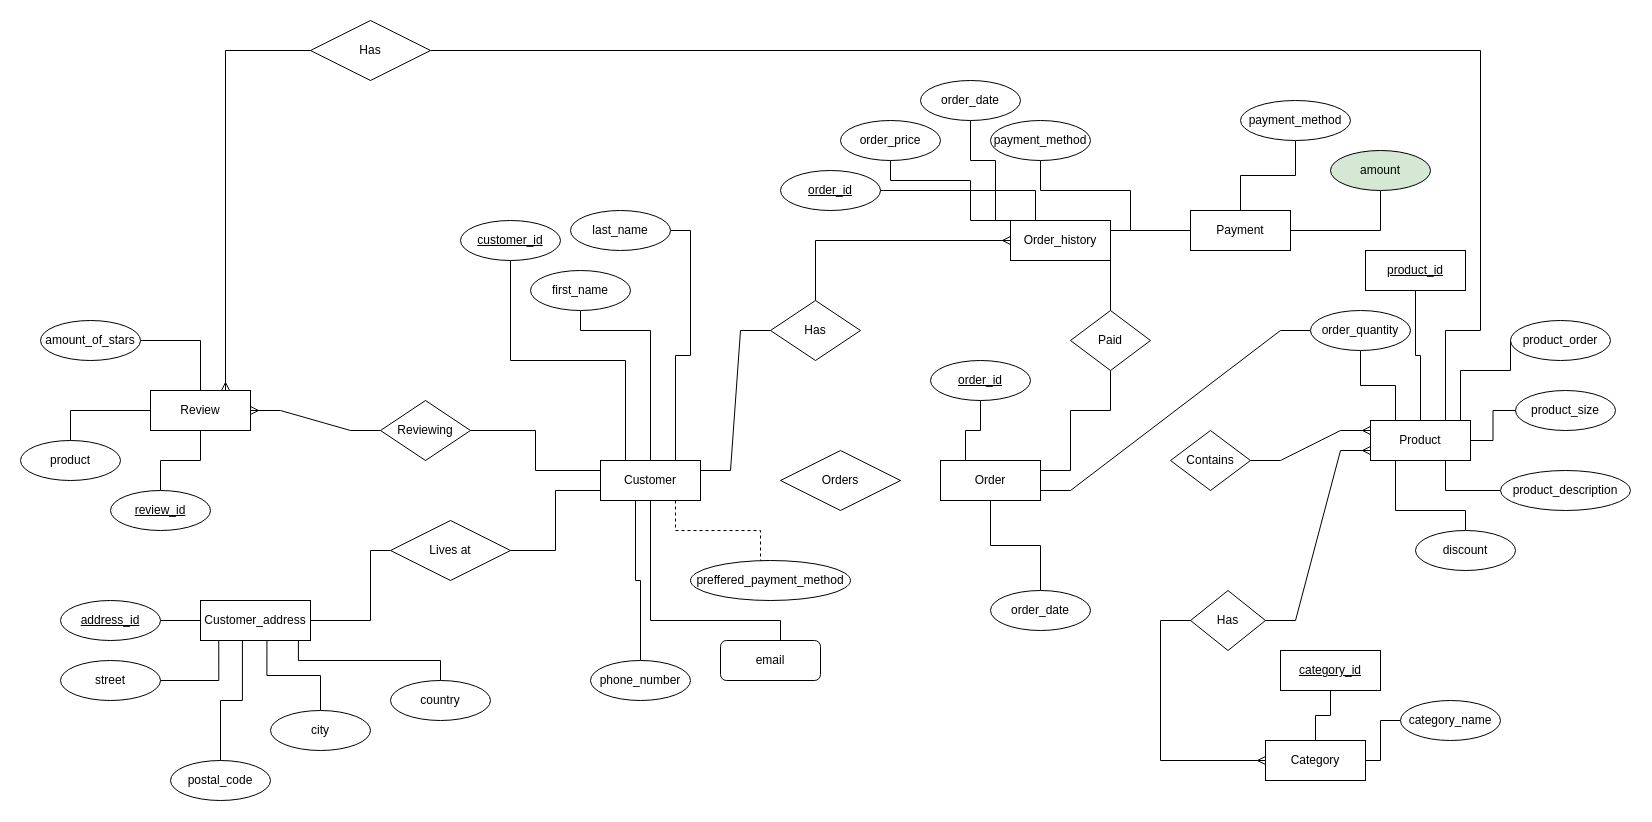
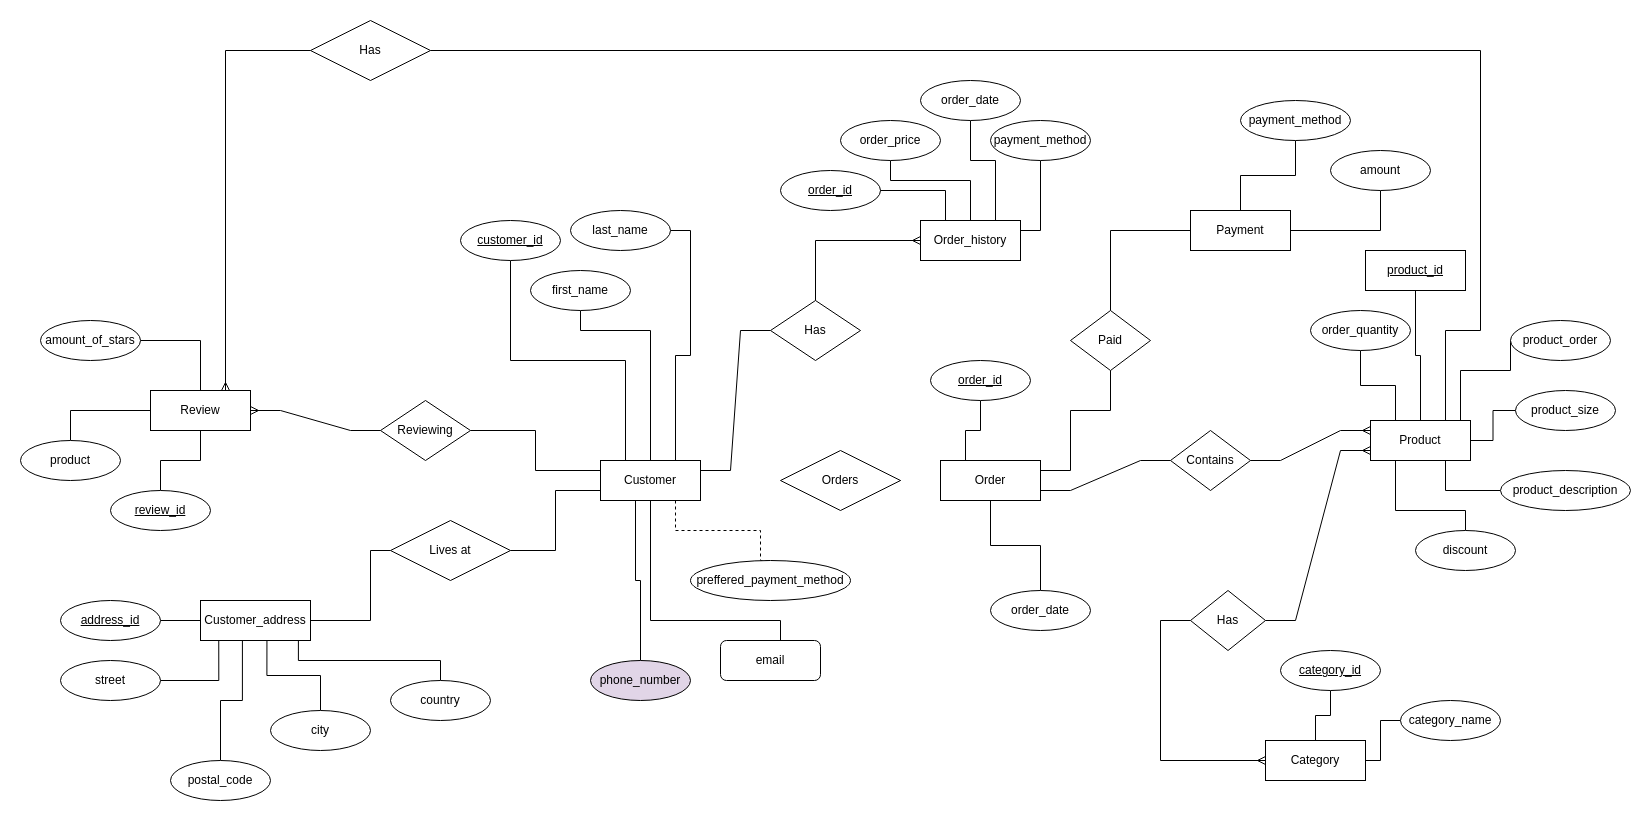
- <mxCell id="50" value="amount" style="ellipse;whiteSpace=wrap;html=1;align=center;fillColor=#d5e8d4;" parent="1" vertex="1"><mxGeometry x="1330" y="150" width="100" height="40" as="geometry" /></mxCell>
+ <mxCell id="50" value="amount" style="ellipse;whiteSpace=wrap;html=1;align=center;" parent="1" vertex="1"><mxGeometry x="1330" y="150" width="100" height="40" as="geometry" /></mxCell>
- <mxCell id="55" value="Order_history" style="whiteSpace=wrap;html=1;align=center;" parent="1" vertex="1"><mxGeometry x="1010" y="220" width="100" height="40" as="geometry" /></mxCell>
+ <mxCell id="55" value="Order_history" style="whiteSpace=wrap;html=1;align=center;" parent="1" vertex="1"><mxGeometry x="920" y="220" width="100" height="40" as="geometry" /></mxCell>
- <mxCell id="10" style="rounded=0;orthogonalLoop=1;jettySize=auto;html=1;exitX=1;exitY=0.75;exitDx=0;exitDy=0;endArrow=none;endFill=0;edgeStyle=entityRelationEdgeStyle;" parent="1" source="11" target="35" edge="1"><mxGeometry relative="1" as="geometry" /></mxCell>
+ <mxCell id="10" style="rounded=0;orthogonalLoop=1;jettySize=auto;html=1;exitX=1;exitY=0.75;exitDx=0;exitDy=0;entryX=0;entryY=0.5;entryDx=0;entryDy=0;endArrow=none;endFill=0;edgeStyle=entityRelationEdgeStyle;" parent="1" source="11" target="81" edge="1"><mxGeometry relative="1" as="geometry" /></mxCell>
- <mxCell id="41" value="category_id" style="whiteSpace=wrap;html=1;align=center;fontStyle=4;rounded=0;" parent="1" vertex="1"><mxGeometry x="1280" y="650" width="100" height="40" as="geometry" /></mxCell>
+ <mxCell id="41" value="category_id" style="ellipse;whiteSpace=wrap;html=1;align=center;fontStyle=4;" parent="1" vertex="1"><mxGeometry x="1280" y="650" width="100" height="40" as="geometry" /></mxCell>
- <mxCell id="22" value="phone_number" style="ellipse;whiteSpace=wrap;html=1;align=center;" parent="1" vertex="1"><mxGeometry x="590" y="660" width="100" height="40" as="geometry" /></mxCell>
+ <mxCell id="22" value="phone_number" style="ellipse;whiteSpace=wrap;html=1;align=center;fillColor=#e1d5e7;" parent="1" vertex="1"><mxGeometry x="590" y="660" width="100" height="40" as="geometry" /></mxCell>
